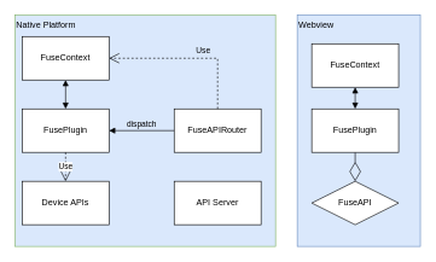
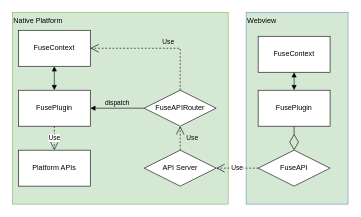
- <mxCell id="13" value="Webview" style="rounded=0;whiteSpace=wrap;html=1;fillColor=#dae8fc;strokeColor=#6c8ebf;align=left;verticalAlign=top;" vertex="1" parent="1"><mxGeometry x="410" y="20" width="170" height="320" as="geometry" /></mxCell>
+ <mxCell id="13" value="Webview" style="rounded=0;whiteSpace=wrap;html=1;fillColor=#d5e8d4;strokeColor=#6c8ebf;align=left;verticalAlign=top;" vertex="1" parent="1"><mxGeometry x="410" y="20" width="170" height="320" as="geometry" /></mxCell>
- <mxCell id="2" value="Native Platform" style="rounded=0;whiteSpace=wrap;html=1;fillColor=#dae8fc;strokeColor=#82b366;align=left;verticalAlign=top;" vertex="1" parent="1"><mxGeometry x="20" y="20" width="360" height="320" as="geometry" /></mxCell>
+ <mxCell id="2" value="Native Platform" style="rounded=0;whiteSpace=wrap;html=1;fillColor=#d5e8d4;strokeColor=#82b366;align=left;verticalAlign=top;" vertex="1" parent="1"><mxGeometry x="20" y="20" width="360" height="320" as="geometry" /></mxCell>
- <mxCell id="5" value="FuseAPIRouter" style="rounded=0;whiteSpace=wrap;html=1;" vertex="1" parent="1"><mxGeometry x="240" y="150" width="120" height="60" as="geometry" /></mxCell>
+ <mxCell id="5" value="FuseAPIRouter" style="rhombus;whiteSpace=wrap;html=1;" vertex="1" parent="1"><mxGeometry x="240" y="150" width="120" height="60" as="geometry" /></mxCell>
+ <mxCell id="12" value="Use" style="endArrow=open;endSize=12;dashed=1;html=1;rounded=0;entryX=0.5;entryY=1;entryDx=0;entryDy=0;exitX=0.5;exitY=0;exitDx=0;exitDy=0;labelBackgroundColor=none;" edge="1" parent="1" source="4" target="5"><mxGeometry y="-20" width="160" relative="1" as="geometry"><mxPoint x="470" y="410" as="sourcePoint" /><mxPoint x="630" y="410" as="targetPoint" /><mxPoint as="offset" /></mxGeometry></mxCell>
- <mxCell id="3" value="Device APIs" style="rounded=0;whiteSpace=wrap;html=1;" vertex="1" parent="1"><mxGeometry x="30" y="250" width="120" height="60" as="geometry" /></mxCell>
+ <mxCell id="3" value="Platform APIs" style="rounded=0;whiteSpace=wrap;html=1;" vertex="1" parent="1"><mxGeometry x="30" y="250" width="120" height="60" as="geometry" /></mxCell>
- <mxCell id="4" value="API Server" style="rounded=0;whiteSpace=wrap;html=1;" vertex="1" parent="1"><mxGeometry x="240" y="250" width="120" height="60" as="geometry" /></mxCell>
+ <mxCell id="4" value="API Server" style="rhombus;whiteSpace=wrap;html=1;" vertex="1" parent="1"><mxGeometry x="240" y="250" width="120" height="60" as="geometry" /></mxCell>
+ <mxCell id="16" value="Use" style="endArrow=open;endSize=12;dashed=1;html=1;rounded=0;exitX=0;exitY=0.5;exitDx=0;exitDy=0;entryX=1;entryY=0.5;entryDx=0;entryDy=0;" edge="1" parent="1" source="19" target="4"><mxGeometry width="160" relative="1" as="geometry"><mxPoint x="570" y="580" as="sourcePoint" /><mxPoint x="340" y="440" as="targetPoint" /></mxGeometry></mxCell>
